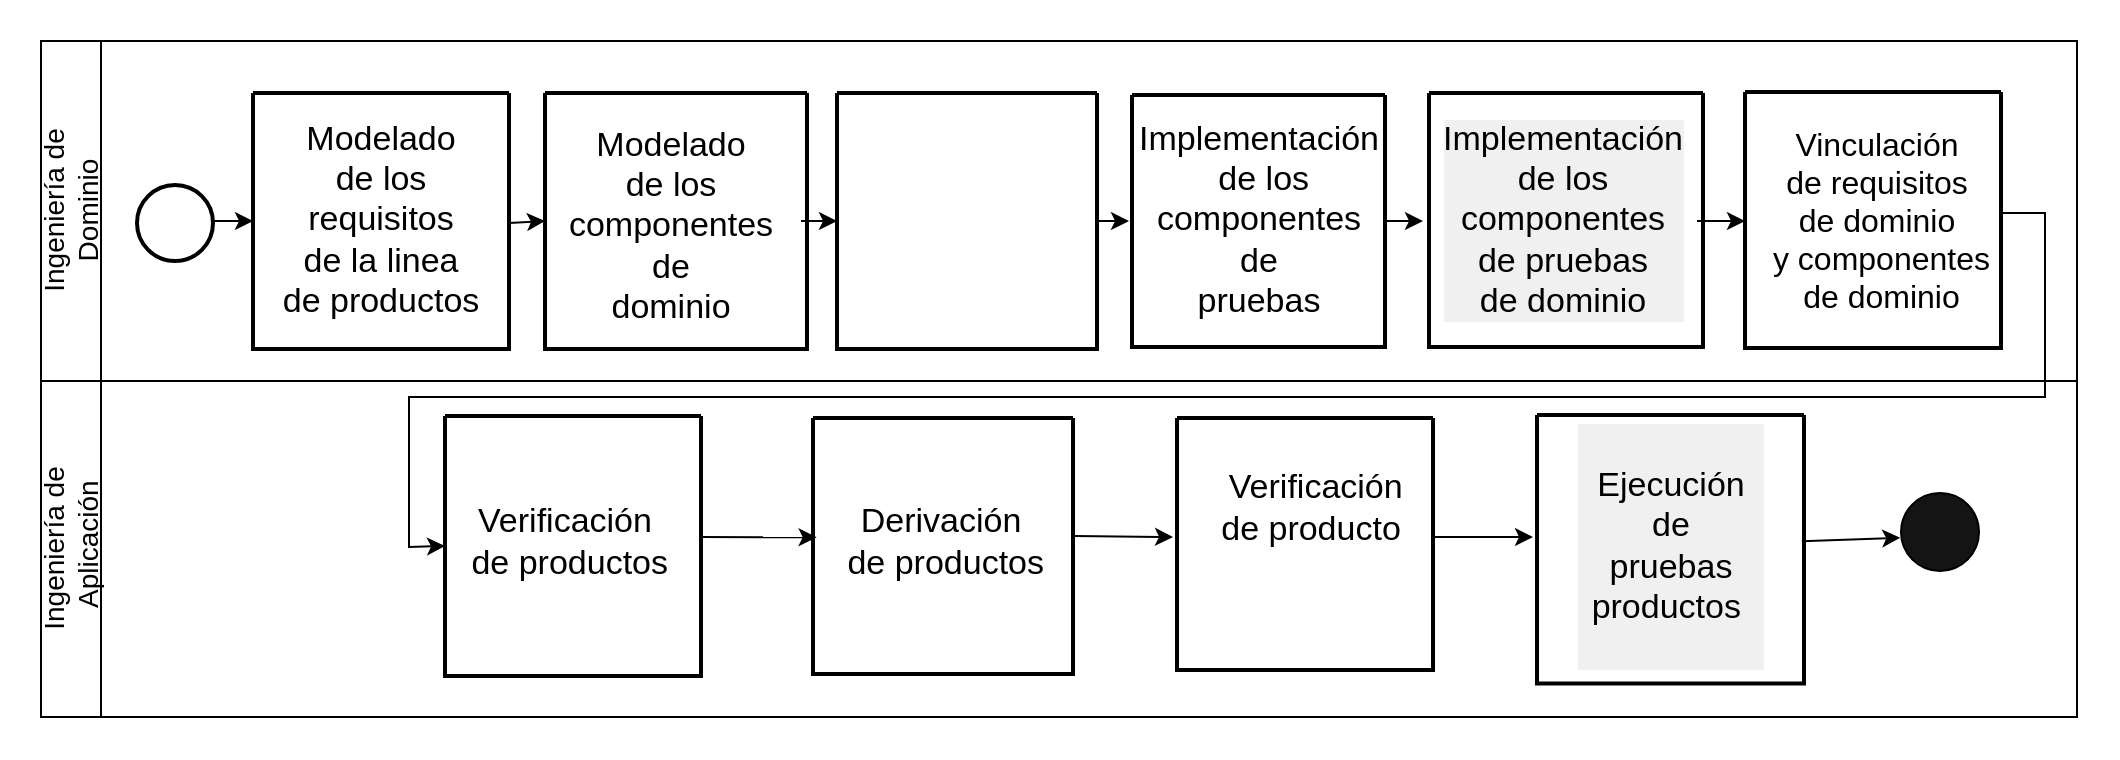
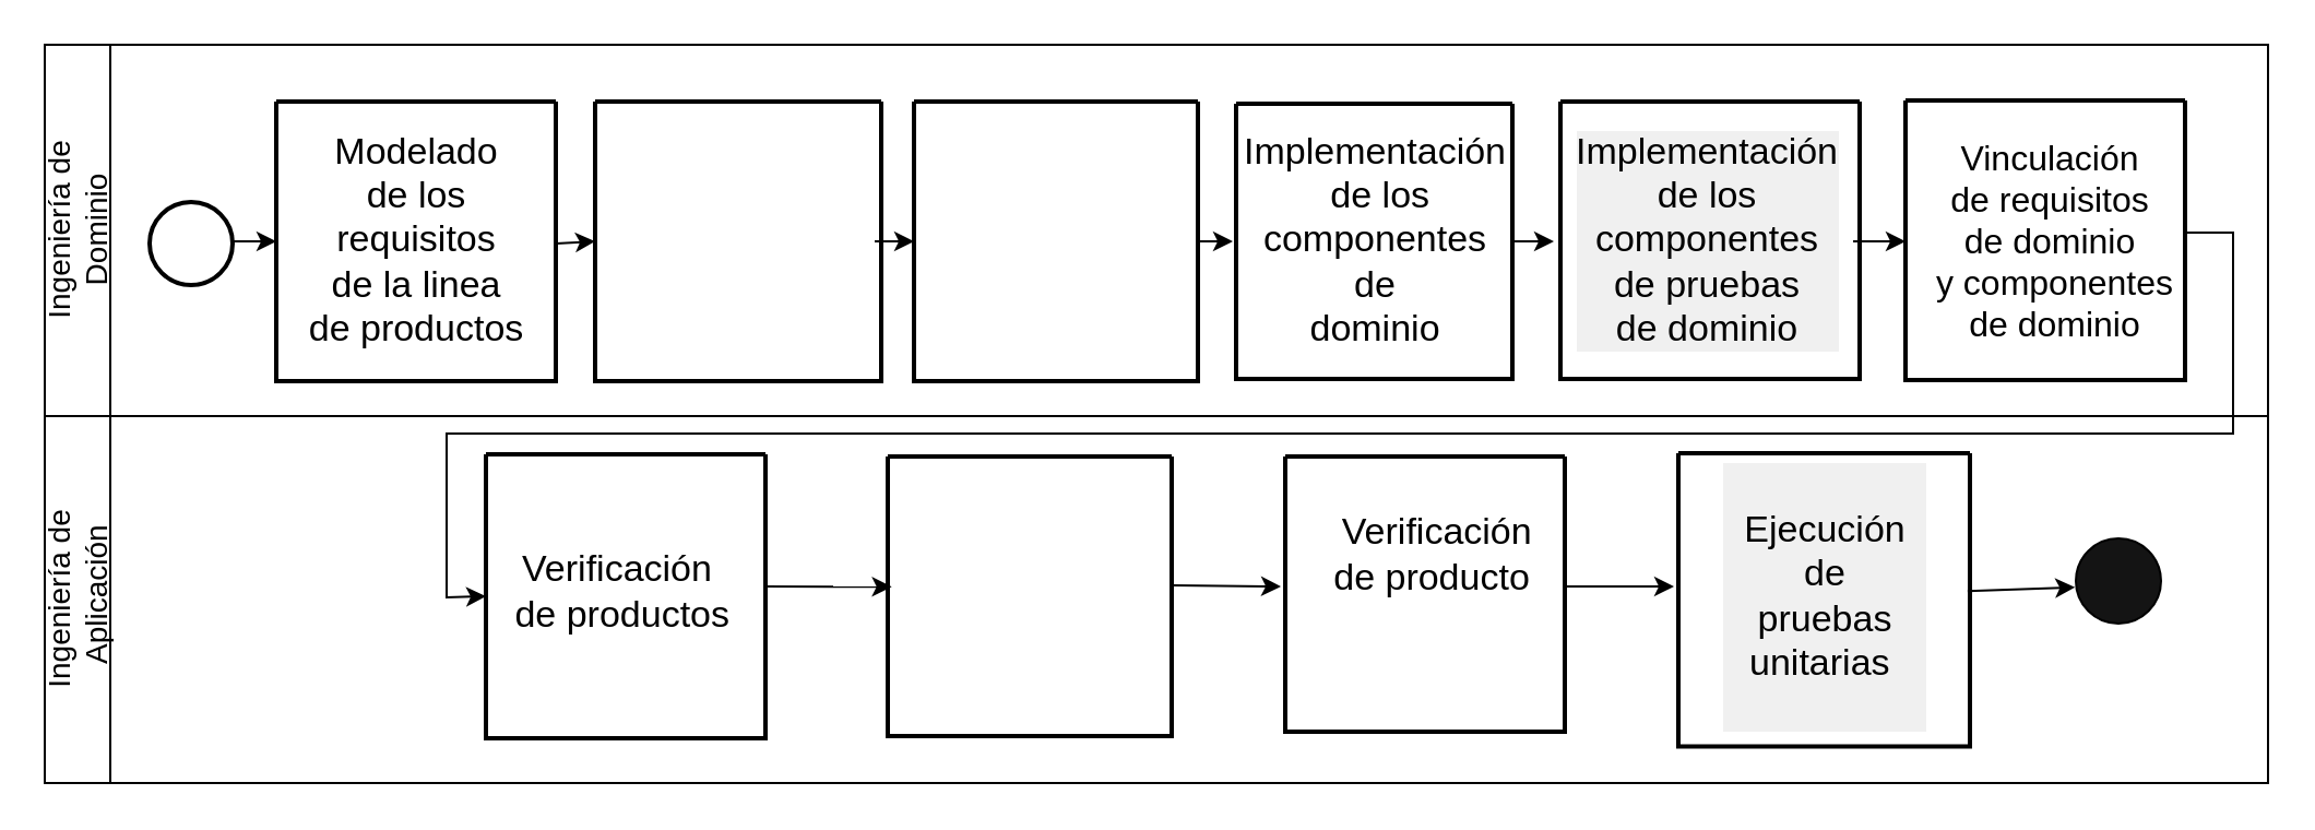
- <mxCell id="10" value="&lt;font style=&quot;font-size: 17px;&quot;&gt;Implementación&lt;br&gt;&amp;nbsp;de los&lt;br&gt;componentes&lt;br&gt;de&lt;br&gt;pruebas&lt;br&gt;&lt;/font&gt;" style="text;html=1;align=center;verticalAlign=middle;resizable=0;points=[];autosize=1;strokeColor=none;fillColor=none;" parent="9" vertex="1"><mxGeometry x="-7" y="4.5" width="140" height="116" as="geometry" /></mxCell>
+ <mxCell id="10" value="&lt;font style=&quot;font-size: 17px;&quot;&gt;Implementación&lt;br&gt;&amp;nbsp;de los&lt;br&gt;componentes&lt;br&gt;de&lt;br&gt;dominio&lt;br&gt;&lt;/font&gt;" style="text;html=1;align=center;verticalAlign=middle;resizable=0;points=[];autosize=1;strokeColor=none;fillColor=none;" parent="9" vertex="1"><mxGeometry x="-7" y="4.5" width="140" height="116" as="geometry" /></mxCell>
- <mxCell id="8" value="&lt;font style=&quot;font-size: 17px;&quot;&gt;Modelado &lt;br&gt;de los&lt;br&gt;componentes&lt;br&gt;de&lt;br&gt;dominio&lt;br&gt;&lt;/font&gt;" style="text;html=1;align=center;verticalAlign=middle;resizable=0;points=[];autosize=1;strokeColor=none;fillColor=none;" parent="7" vertex="1"><mxGeometry x="2" y="9" width="122" height="116" as="geometry" /></mxCell>
- <mxCell id="23" value="&lt;font style=&quot;font-size: 17px;&quot;&gt;Derivación&lt;br&gt;&amp;nbsp;de productos&lt;/font&gt;" style="text;html=1;align=center;verticalAlign=middle;resizable=0;points=[];autosize=1;strokeColor=none;fillColor=none;" parent="22" vertex="1"><mxGeometry x="3" y="35.5" width="122" height="54" as="geometry" /></mxCell>
- <mxCell id="28" value="&lt;font style=&quot;font-size: 17px;&quot;&gt;&lt;font style=&quot;font-size: 17px;&quot;&gt;&lt;br&gt;&amp;nbsp; Ejecución&amp;nbsp;&amp;nbsp;&lt;br&gt;de&lt;br&gt;pruebas&lt;br&gt;productos&amp;nbsp;&lt;br&gt;&lt;br&gt;&lt;/font&gt;&lt;/font&gt;" style="text;html=1;align=center;verticalAlign=middle;resizable=0;points=[];autosize=1;strokeColor=none;fillColor=none;gradientColor=none;opacity=0;labelBackgroundColor=#F0F0F0;" parent="27" vertex="1"><mxGeometry x="10.75" y="-1.75" width="112" height="136" as="geometry" /></mxCell>
+ <mxCell id="28" value="&lt;font style=&quot;font-size: 17px;&quot;&gt;&lt;font style=&quot;font-size: 17px;&quot;&gt;&lt;br&gt;&amp;nbsp; Ejecución&amp;nbsp;&amp;nbsp;&lt;br&gt;de&lt;br&gt;pruebas&lt;br&gt;unitarias&amp;nbsp;&lt;br&gt;&lt;br&gt;&lt;/font&gt;&lt;/font&gt;" style="text;html=1;align=center;verticalAlign=middle;resizable=0;points=[];autosize=1;strokeColor=none;fillColor=none;gradientColor=none;opacity=0;labelBackgroundColor=#F0F0F0;" parent="27" vertex="1"><mxGeometry x="10.75" y="-1.75" width="112" height="136" as="geometry" /></mxCell>
